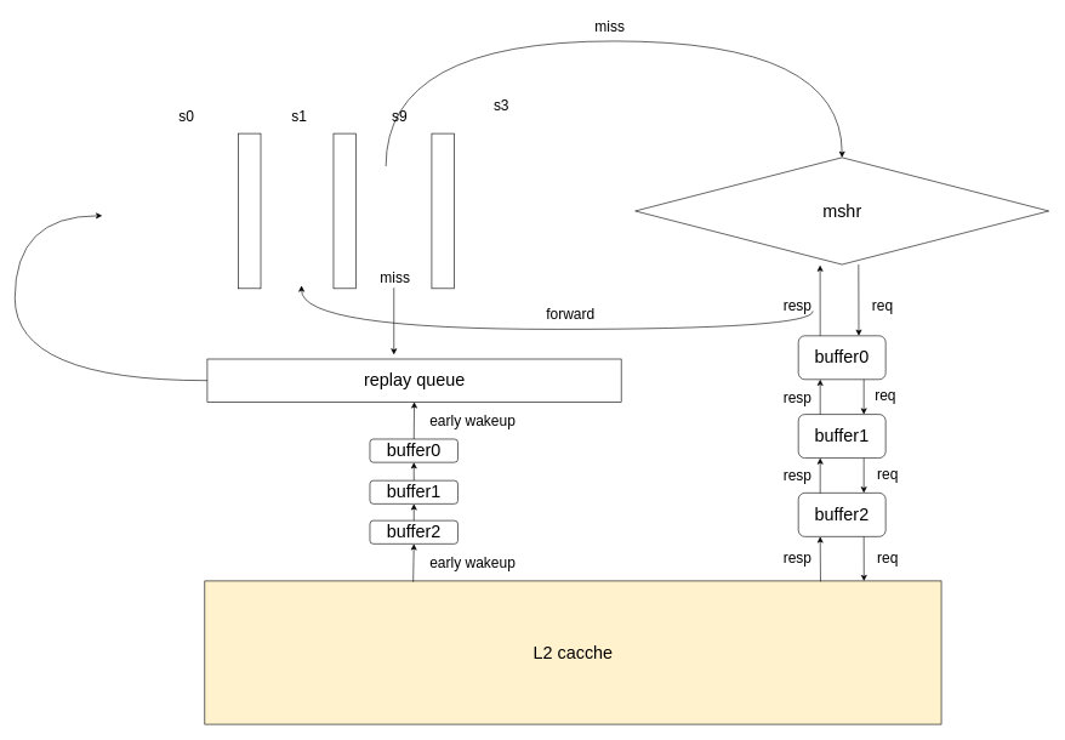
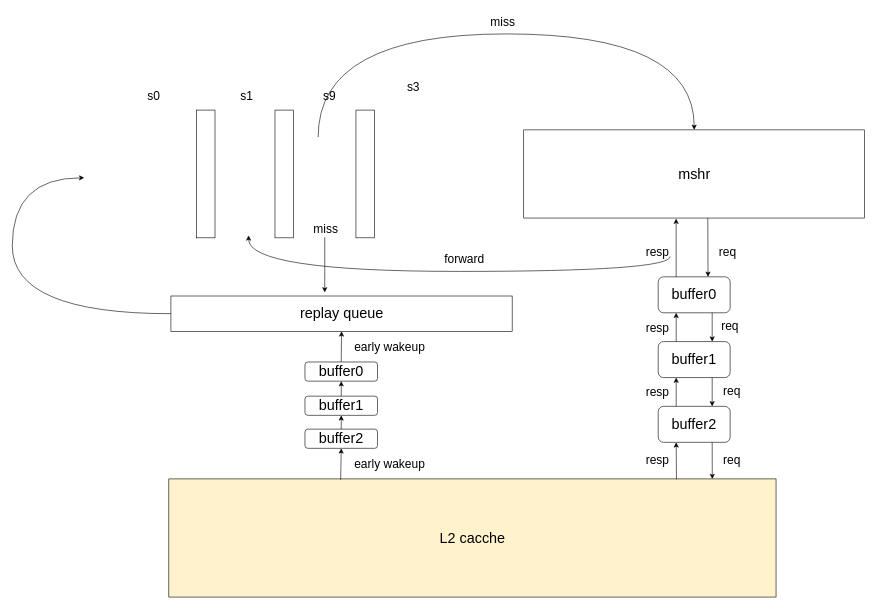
- <mxCell id="9" value="&lt;font style=&quot;font-size: 24px;&quot;&gt;mshr&lt;/font&gt;" style="rhombus;whiteSpace=wrap;html=1;" parent="1" vertex="1"><mxGeometry x="872.75" y="216" width="568.5" height="147" as="geometry" /></mxCell>
+ <mxCell id="9" value="&lt;font style=&quot;font-size: 24px;&quot;&gt;mshr&lt;/font&gt;" style="rounded=0;whiteSpace=wrap;html=1;" parent="1" vertex="1"><mxGeometry x="872.75" y="216" width="568.5" height="147" as="geometry" /></mxCell>
- <mxCell id="42" value="&lt;font style=&quot;font-size: 20px;&quot;&gt;forward&lt;/font&gt;" style="text;html=1;strokeColor=none;fillColor=none;align=center;verticalAlign=middle;whiteSpace=wrap;rounded=0;" parent="1" vertex="1"><mxGeometry x="741" y="410" width="86" height="39" as="geometry" /></mxCell>
+ <mxCell id="42" value="&lt;font style=&quot;font-size: 20px;&quot;&gt;forward&lt;/font&gt;" style="text;html=1;strokeColor=none;fillColor=none;align=center;verticalAlign=middle;whiteSpace=wrap;rounded=0;" parent="1" vertex="1"><mxGeometry x="731" y="410" width="86" height="39" as="geometry" /></mxCell>
